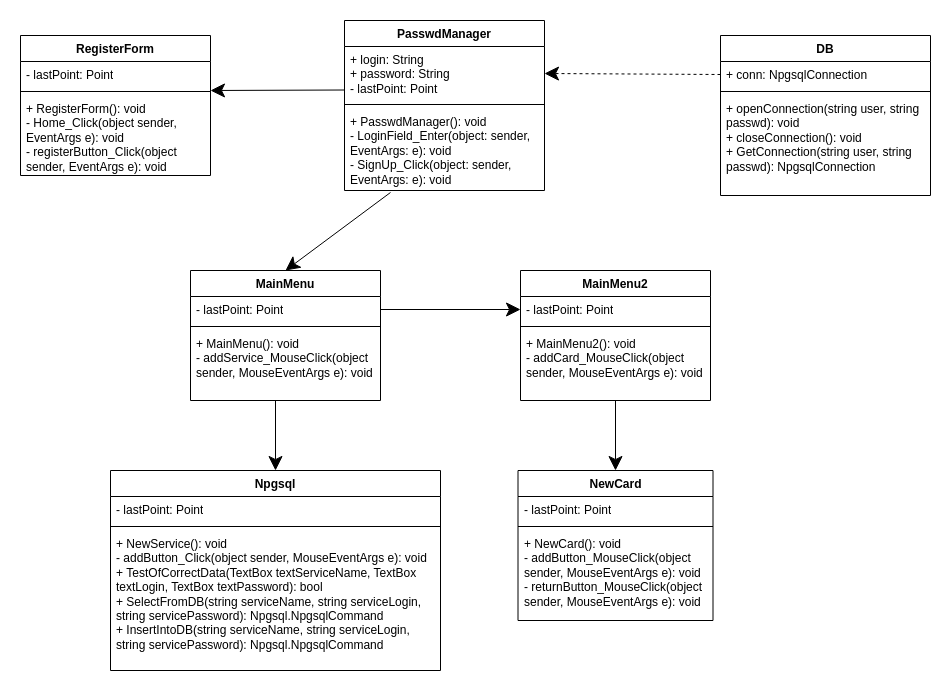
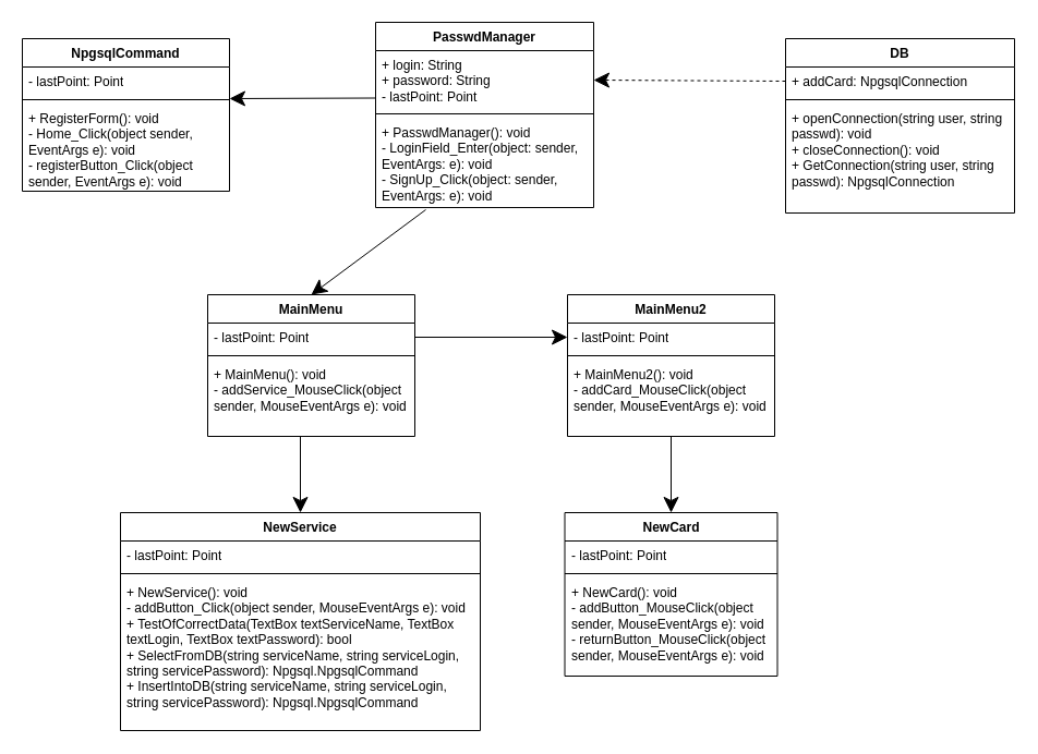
- <mxCell id="10" value="RegisterForm" style="swimlane;fontStyle=1;align=center;verticalAlign=top;childLayout=stackLayout;horizontal=1;startSize=26;horizontalStack=0;resizeParent=1;resizeParentMax=0;resizeLast=0;collapsible=1;marginBottom=0;whiteSpace=wrap;html=1;" vertex="1" parent="1"><mxGeometry x="20" y="35" width="190" height="140" as="geometry" /></mxCell>
+ <mxCell id="10" value="NpgsqlCommand" style="swimlane;fontStyle=1;align=center;verticalAlign=top;childLayout=stackLayout;horizontal=1;startSize=26;horizontalStack=0;resizeParent=1;resizeParentMax=0;resizeLast=0;collapsible=1;marginBottom=0;whiteSpace=wrap;html=1;" vertex="1" parent="1"><mxGeometry x="20" y="35" width="190" height="140" as="geometry" /></mxCell>
- <mxCell id="7" value="+ conn: NpgsqlConnection" style="text;strokeColor=none;fillColor=none;align=left;verticalAlign=top;spacingLeft=4;spacingRight=4;overflow=hidden;rotatable=0;points=[[0,0.5],[1,0.5]];portConstraint=eastwest;whiteSpace=wrap;html=1;" vertex="1" parent="6"><mxGeometry y="26" width="210" height="26" as="geometry" /></mxCell>
+ <mxCell id="7" value="+ addCard: NpgsqlConnection" style="text;strokeColor=none;fillColor=none;align=left;verticalAlign=top;spacingLeft=4;spacingRight=4;overflow=hidden;rotatable=0;points=[[0,0.5],[1,0.5]];portConstraint=eastwest;whiteSpace=wrap;html=1;" vertex="1" parent="6"><mxGeometry y="26" width="210" height="26" as="geometry" /></mxCell>
- <mxCell id="26" value="Npgsql" style="swimlane;fontStyle=1;align=center;verticalAlign=top;childLayout=stackLayout;horizontal=1;startSize=26;horizontalStack=0;resizeParent=1;resizeParentMax=0;resizeLast=0;collapsible=1;marginBottom=0;whiteSpace=wrap;html=1;" vertex="1" parent="1"><mxGeometry x="110" y="470" width="330" height="200" as="geometry" /></mxCell>
+ <mxCell id="26" value="NewService" style="swimlane;fontStyle=1;align=center;verticalAlign=top;childLayout=stackLayout;horizontal=1;startSize=26;horizontalStack=0;resizeParent=1;resizeParentMax=0;resizeLast=0;collapsible=1;marginBottom=0;whiteSpace=wrap;html=1;" vertex="1" parent="1"><mxGeometry x="110" y="470" width="330" height="200" as="geometry" /></mxCell>
